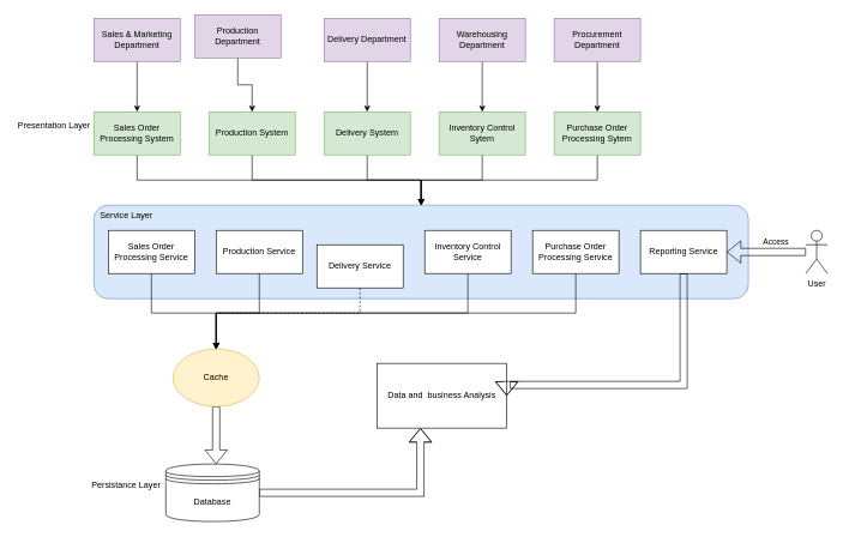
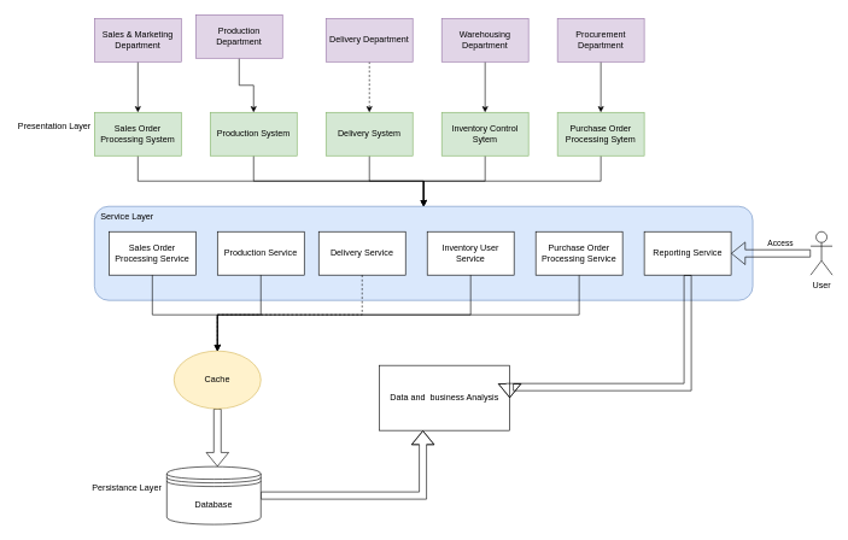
- <mxCell id="40" style="edgeStyle=orthogonalEdgeStyle;rounded=0;orthogonalLoop=1;jettySize=auto;html=1;" edge="1" parent="1" source="41" target="7"><mxGeometry relative="1" as="geometry" /></mxCell>
+ <mxCell id="40" style="edgeStyle=orthogonalEdgeStyle;rounded=0;orthogonalLoop=1;jettySize=auto;html=1;dashed=1;" edge="1" parent="1" source="41" target="7"><mxGeometry relative="1" as="geometry" /></mxCell>
- <mxCell id="19" value="Inventory Control Service" style="rounded=0;whiteSpace=wrap;html=1;" vertex="1" parent="14"><mxGeometry x="460" y="35" width="120" height="60" as="geometry" /></mxCell>
+ <mxCell id="19" value="Inventory User Service" style="rounded=0;whiteSpace=wrap;html=1;" vertex="1" parent="14"><mxGeometry x="460" y="35" width="120" height="60" as="geometry" /></mxCell>
- <mxCell id="18" value="Delivery Service" style="rounded=0;whiteSpace=wrap;html=1;" vertex="1" parent="14"><mxGeometry x="310" y="55" width="120" height="60" as="geometry" /></mxCell>
+ <mxCell id="18" value="Delivery Service" style="rounded=0;whiteSpace=wrap;html=1;" vertex="1" parent="14"><mxGeometry x="310" y="35" width="120" height="60" as="geometry" /></mxCell>
